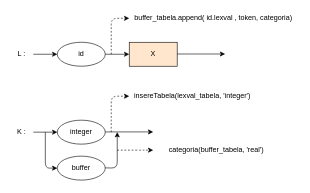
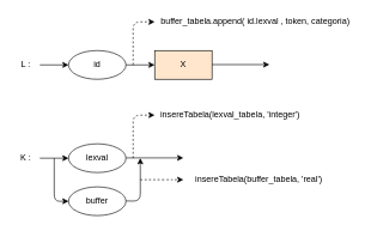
- <mxCell id="12" value="integer" style="ellipse;whiteSpace=wrap;html=1;" parent="1" vertex="1"><mxGeometry x="95" y="200" width="80" height="40" as="geometry" /></mxCell>
+ <mxCell id="12" value="lexval" style="ellipse;whiteSpace=wrap;html=1;" parent="1" vertex="1"><mxGeometry x="95" y="200" width="80" height="40" as="geometry" /></mxCell>
- <mxCell id="20" value="categoria(buffer_tabela, 'real')" style="text;html=1;align=center;verticalAlign=middle;resizable=0;points=[];autosize=1;" parent="1" vertex="1"><mxGeometry x="265" y="240" width="190" height="20" as="geometry" /></mxCell>
+ <mxCell id="20" value="insereTabela(buffer_tabela, 'real')" style="text;html=1;align=center;verticalAlign=middle;resizable=0;points=[];autosize=1;" parent="1" vertex="1"><mxGeometry x="265" y="240" width="190" height="20" as="geometry" /></mxCell>
